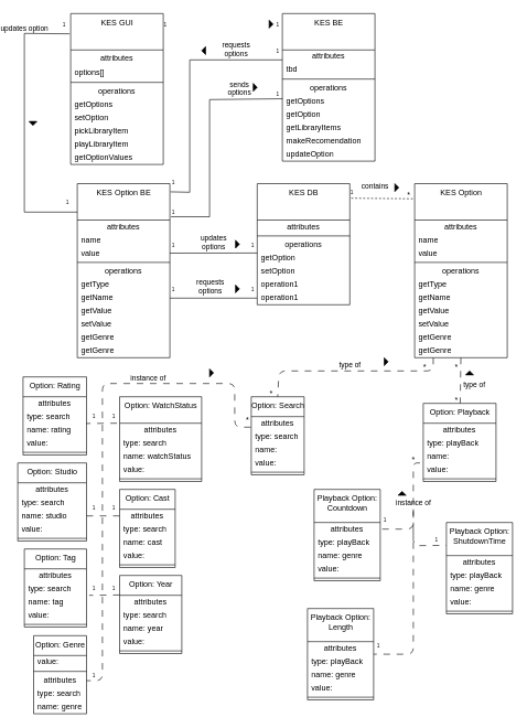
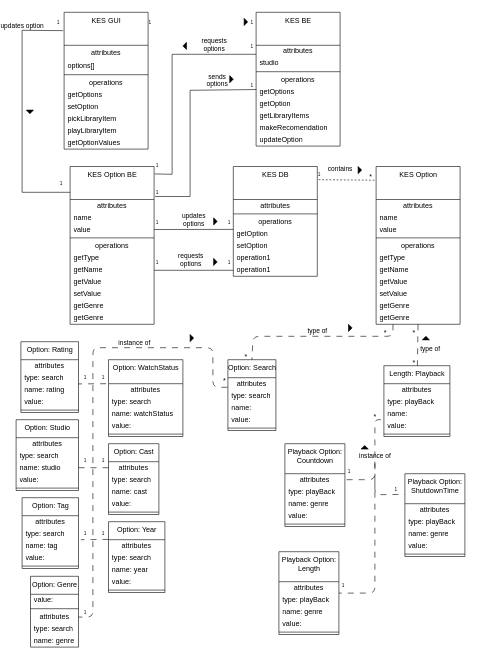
- <mxCell id="4" value="tbd" style="text;html=1;strokeColor=none;fillColor=none;align=left;verticalAlign=middle;spacingLeft=4;spacingRight=4;overflow=hidden;rotatable=0;points=[[0,0.5],[1,0.5]];portConstraint=eastwest;fontColor=#000000;labelBackgroundColor=none;" parent="2" vertex="1"><mxGeometry y="75" width="140" height="20" as="geometry" /></mxCell>
+ <mxCell id="4" value="studio" style="text;html=1;strokeColor=none;fillColor=none;align=left;verticalAlign=middle;spacingLeft=4;spacingRight=4;overflow=hidden;rotatable=0;points=[[0,0.5],[1,0.5]];portConstraint=eastwest;fontColor=#000000;labelBackgroundColor=none;" parent="2" vertex="1"><mxGeometry y="75" width="140" height="20" as="geometry" /></mxCell>
- <mxCell id="131" value="Option: Playback" style="swimlane;fontStyle=0;align=center;verticalAlign=top;childLayout=stackLayout;horizontal=1;startSize=30;horizontalStack=0;resizeParent=1;resizeParentMax=0;resizeLast=0;collapsible=0;marginBottom=0;html=1;fontColor=#000000;labelBackgroundColor=none;" vertex="1" parent="1"><mxGeometry x="633" y="609" width="110" height="118" as="geometry" /></mxCell>
+ <mxCell id="131" value="Length: Playback" style="swimlane;fontStyle=0;align=center;verticalAlign=top;childLayout=stackLayout;horizontal=1;startSize=30;horizontalStack=0;resizeParent=1;resizeParentMax=0;resizeLast=0;collapsible=0;marginBottom=0;html=1;fontColor=#000000;labelBackgroundColor=none;" vertex="1" parent="1"><mxGeometry x="633" y="609" width="110" height="118" as="geometry" /></mxCell>
